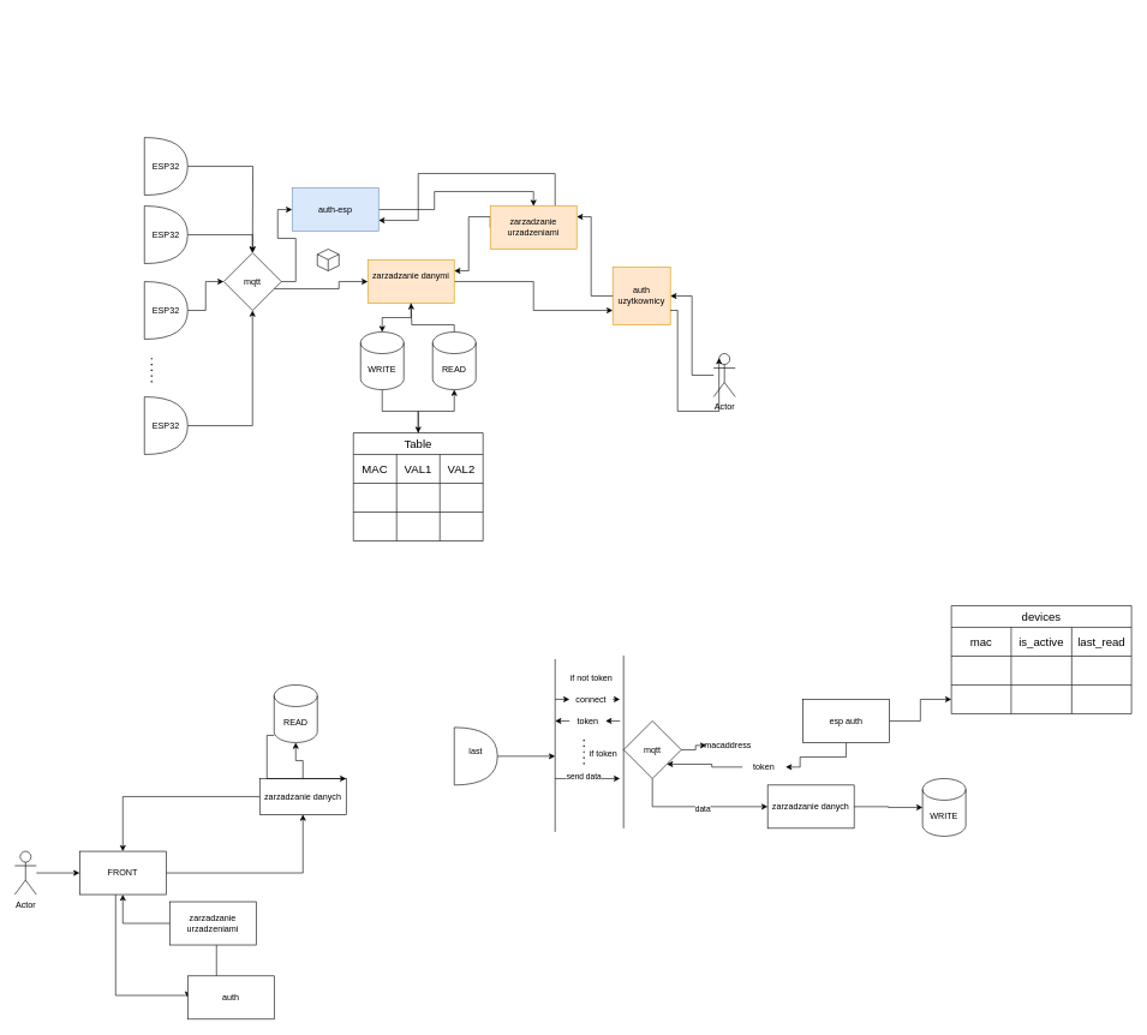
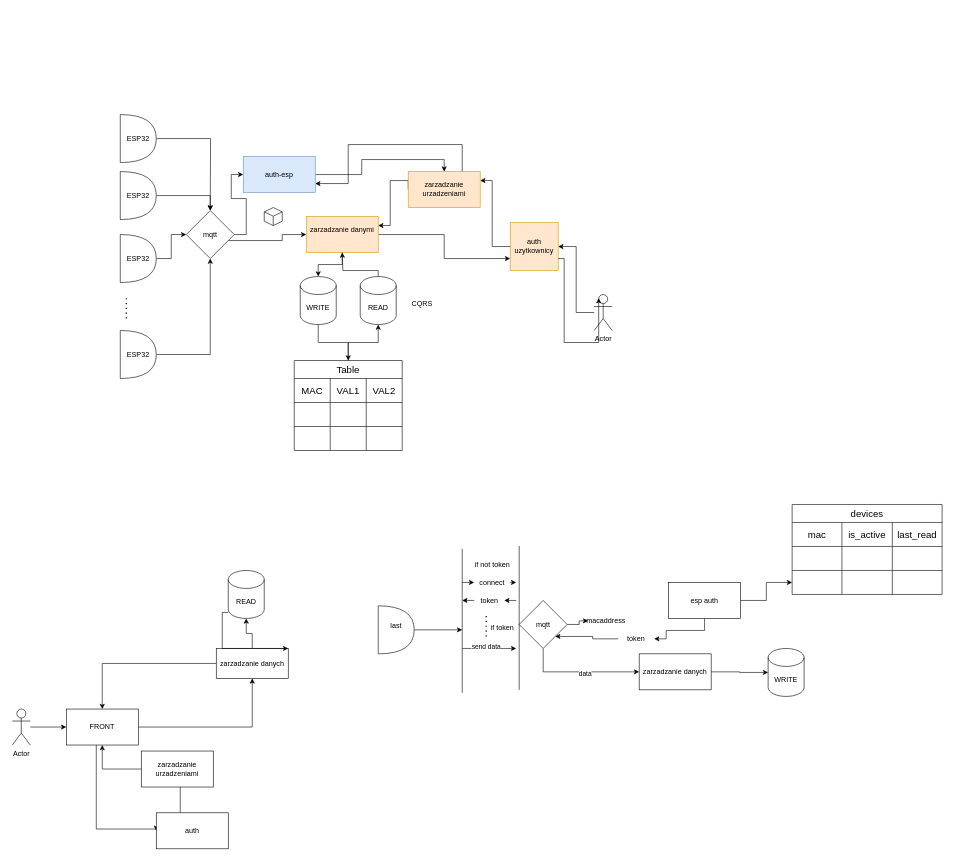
+ <mxCell id="88" value="CQRS" style="text;strokeColor=none;fillColor=none;align=left;verticalAlign=middle;spacingLeft=4;spacingRight=4;overflow=hidden;points=[[0,0.5],[1,0.5]];portConstraint=eastwest;rotatable=0;whiteSpace=wrap;html=1;" vertex="1" parent="1"><mxGeometry x="680" y="490" width="80" height="30" as="geometry" /></mxCell>
